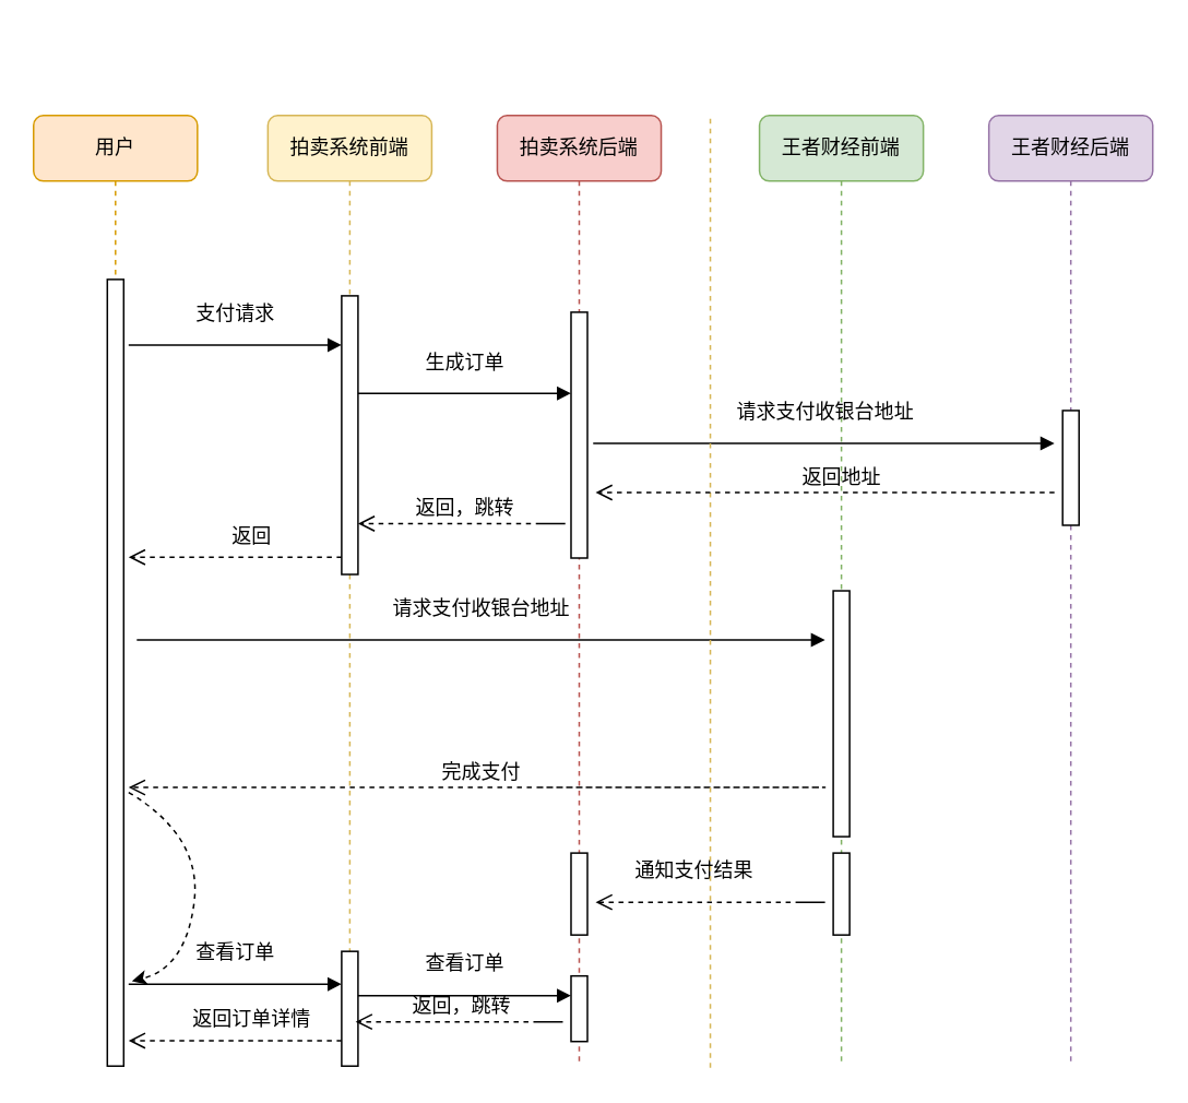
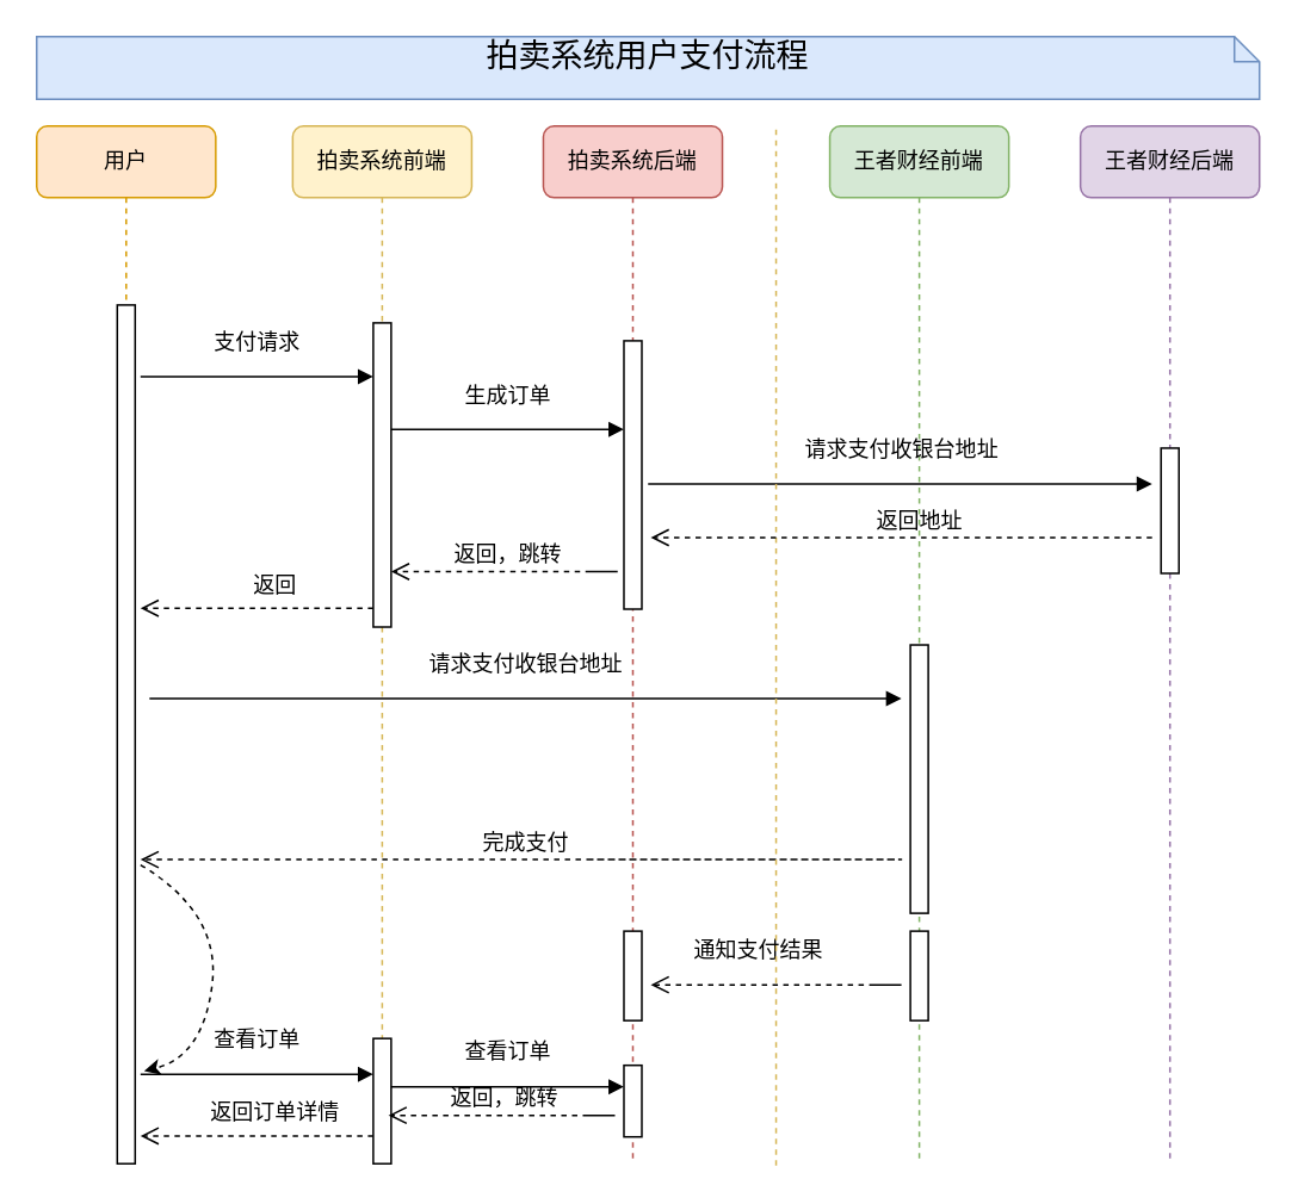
+ <mxCell id="17" value="拍卖系统用户支付流程" style="shape=note;whiteSpace=wrap;html=1;size=14;verticalAlign=top;align=center;spacingTop=-6;rounded=0;shadow=0;comic=0;labelBackgroundColor=none;strokeColor=#6c8ebf;strokeWidth=1;fillColor=#dae8fc;fontFamily=Verdana;fontSize=18;" parent="1" vertex="1"><mxGeometry x="20" y="20" width="683" height="35" as="geometry" /></mxCell>
